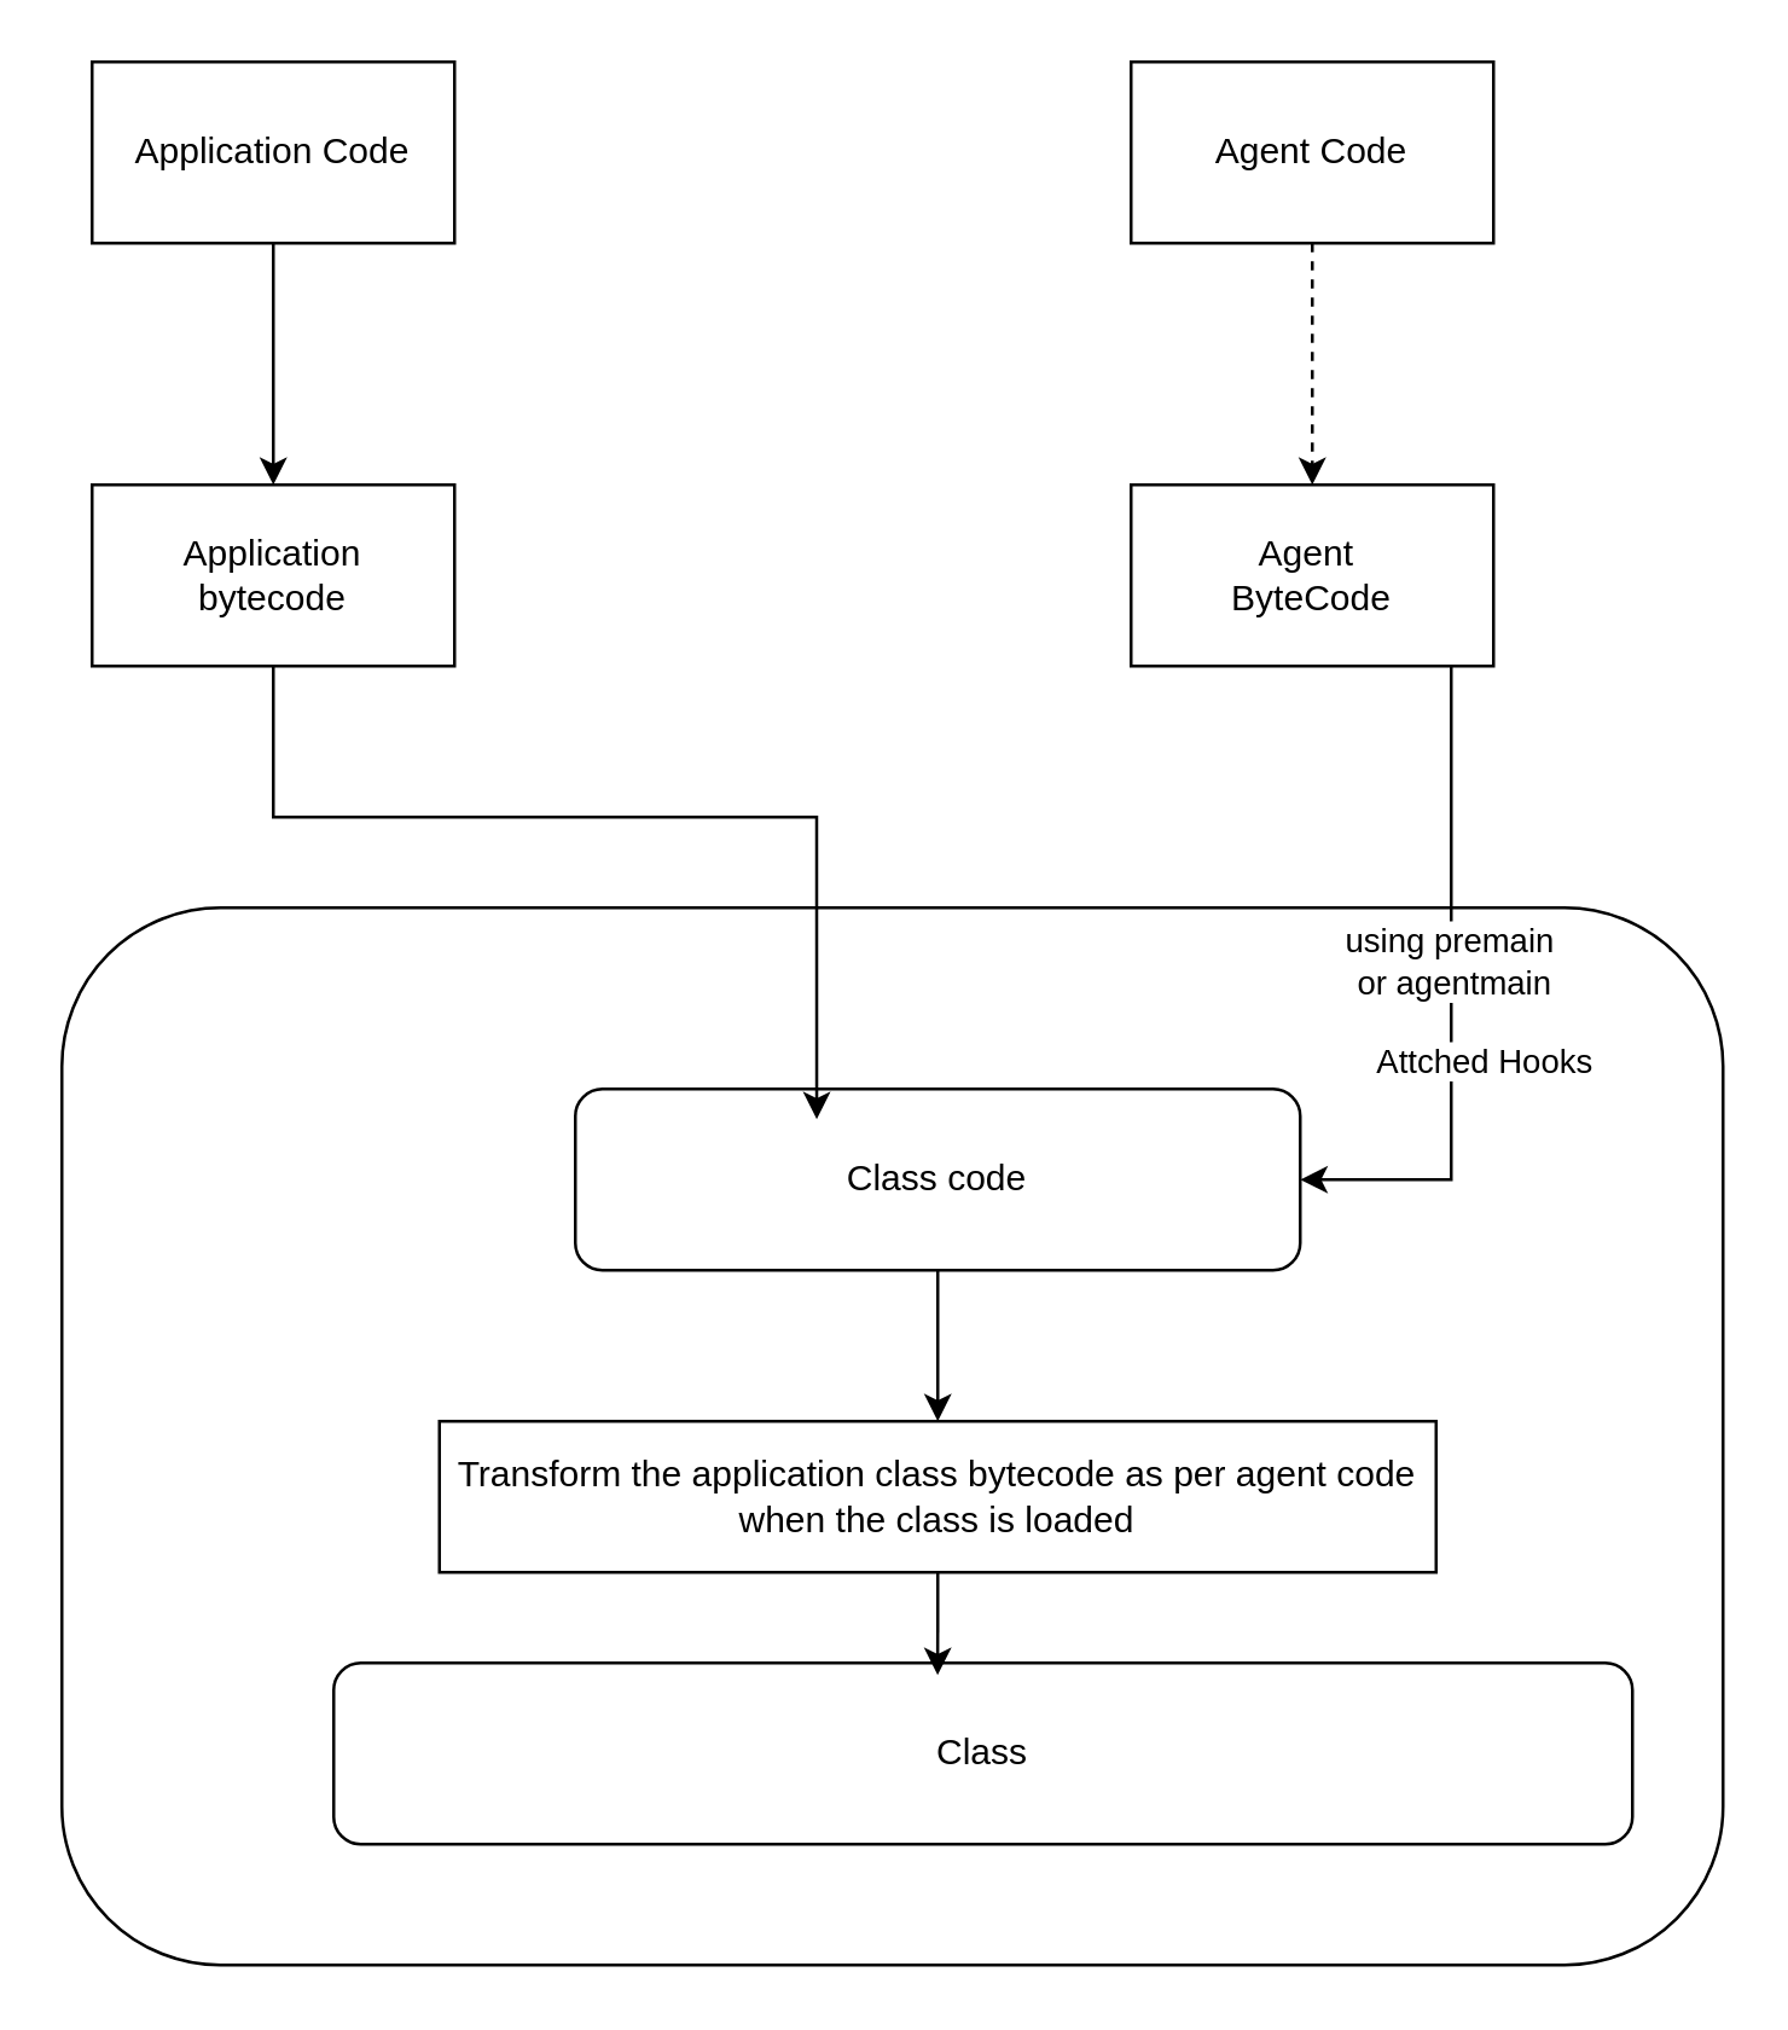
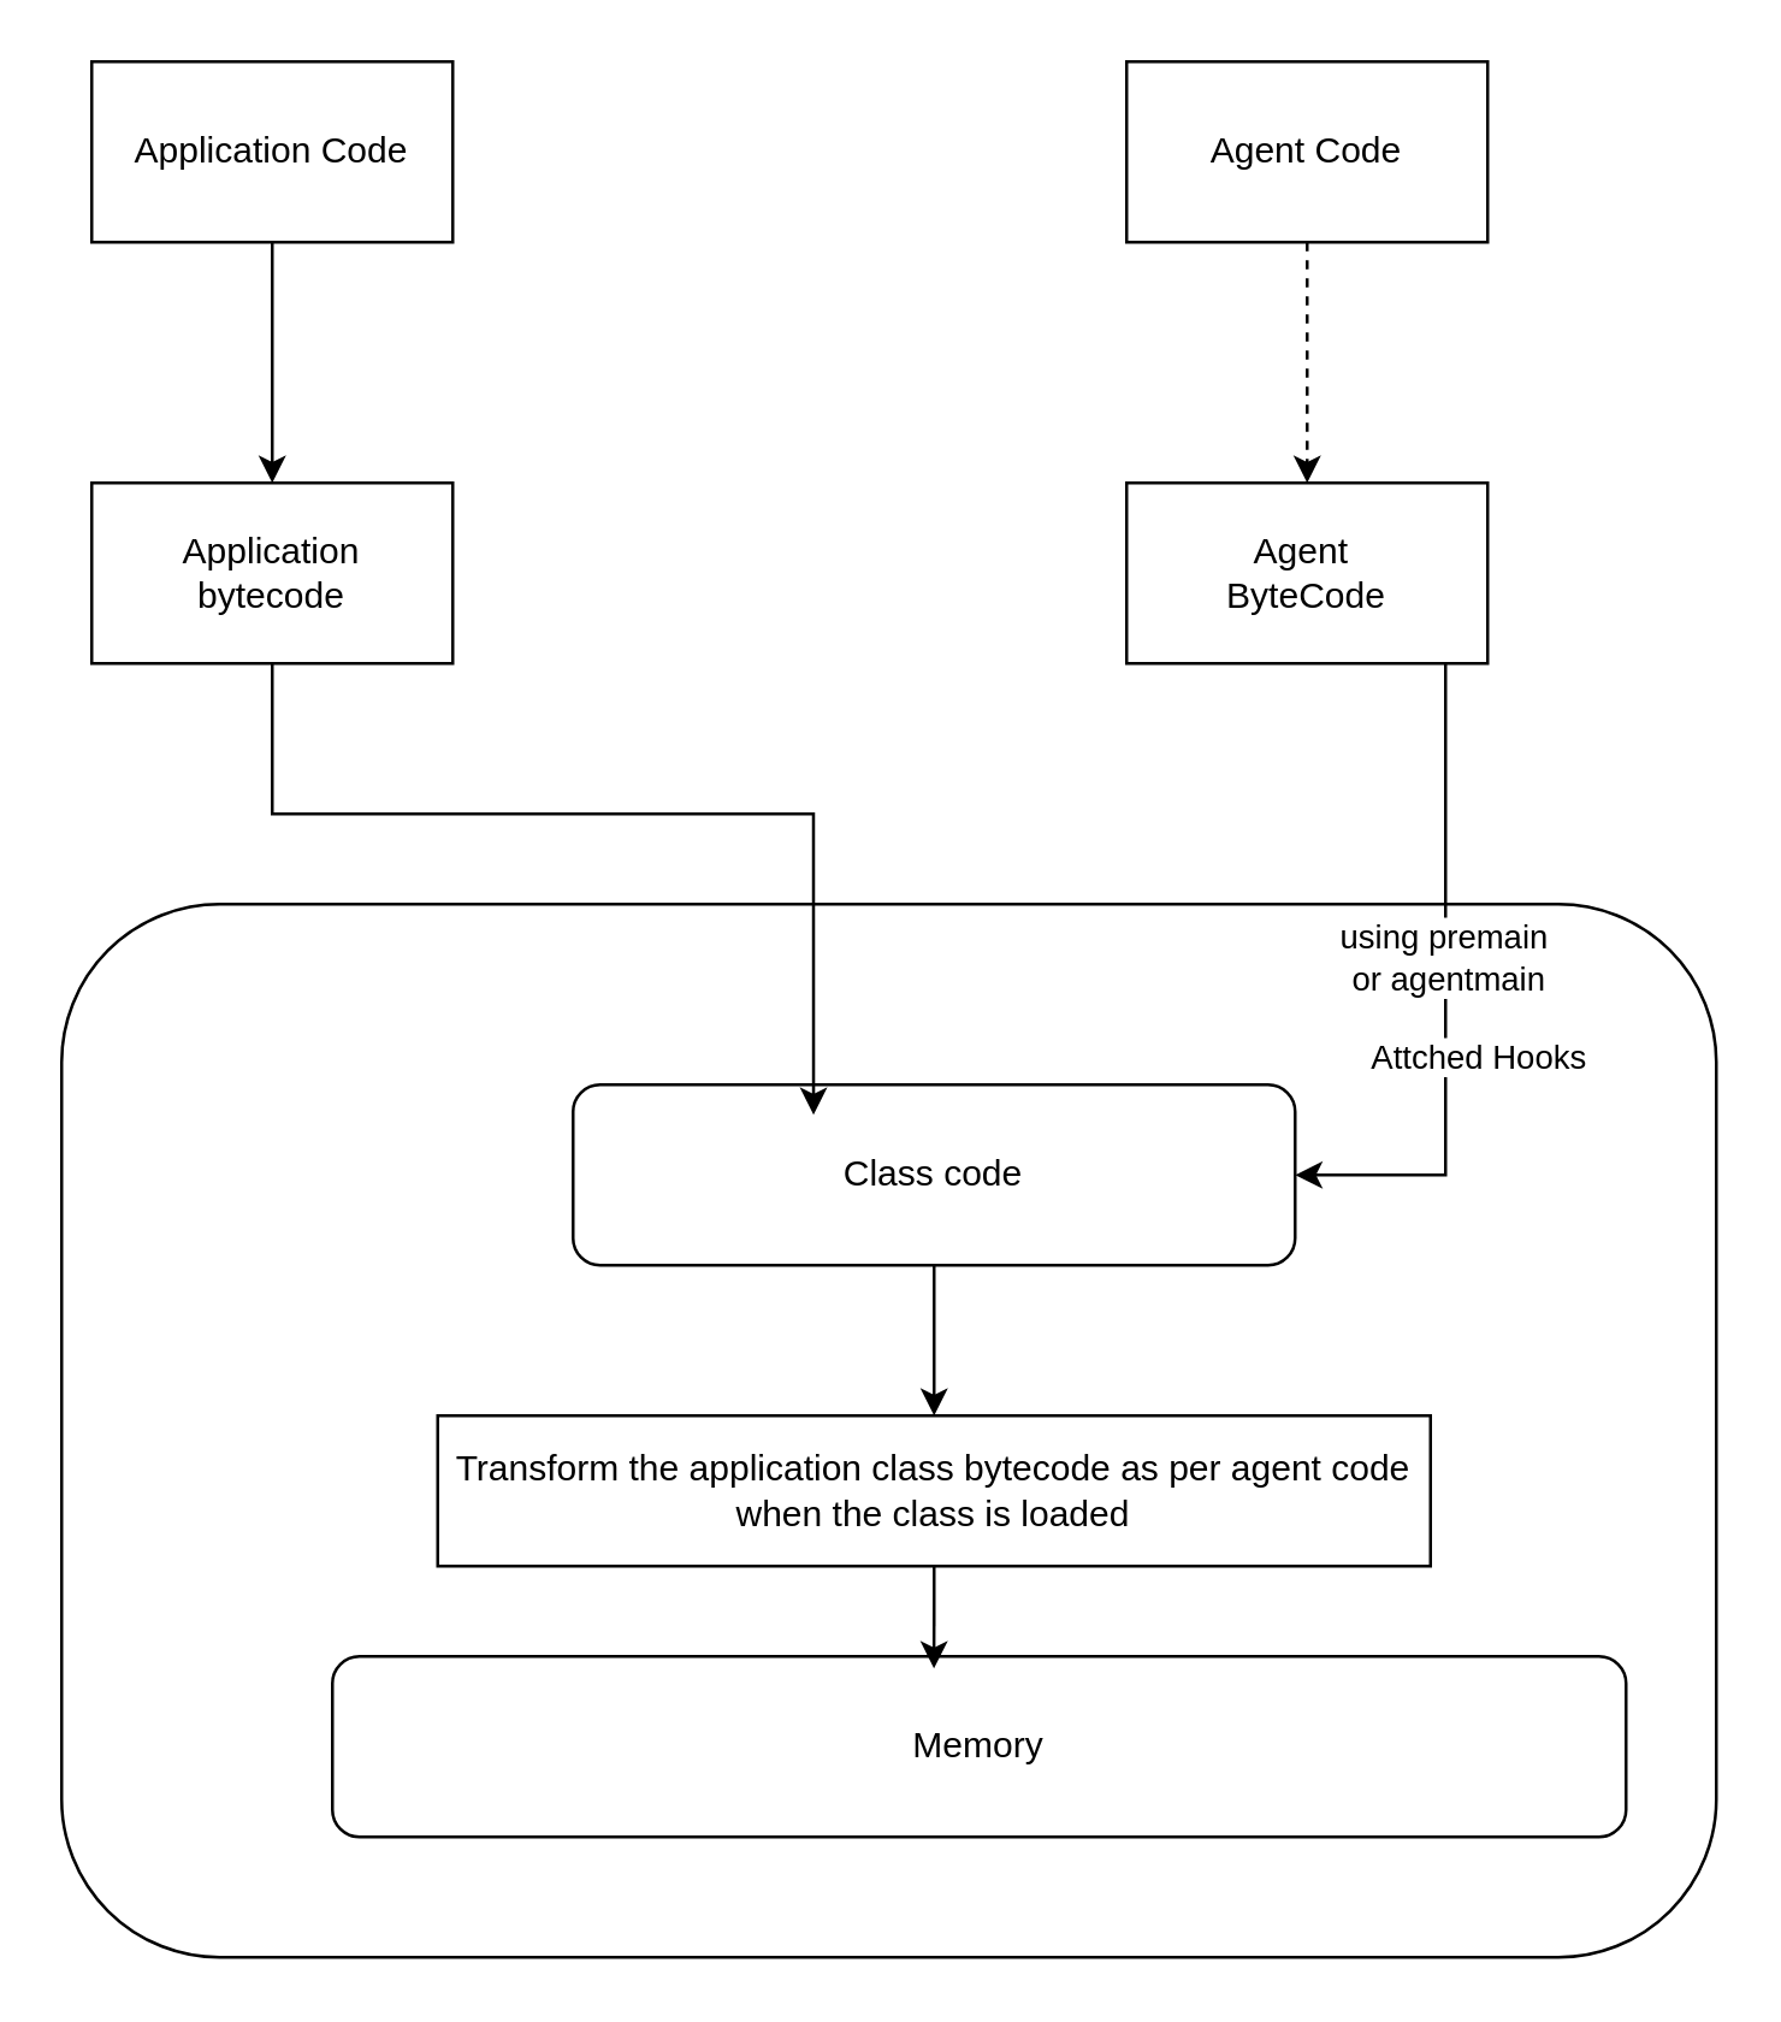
- <mxCell id="15" value="Class" style="rounded=1;whiteSpace=wrap;html=1;" vertex="1" parent="1"><mxGeometry x="110" y="550" width="430" height="60" as="geometry" /></mxCell>
+ <mxCell id="15" value="Memory" style="rounded=1;whiteSpace=wrap;html=1;" vertex="1" parent="1"><mxGeometry x="110" y="550" width="430" height="60" as="geometry" /></mxCell>
